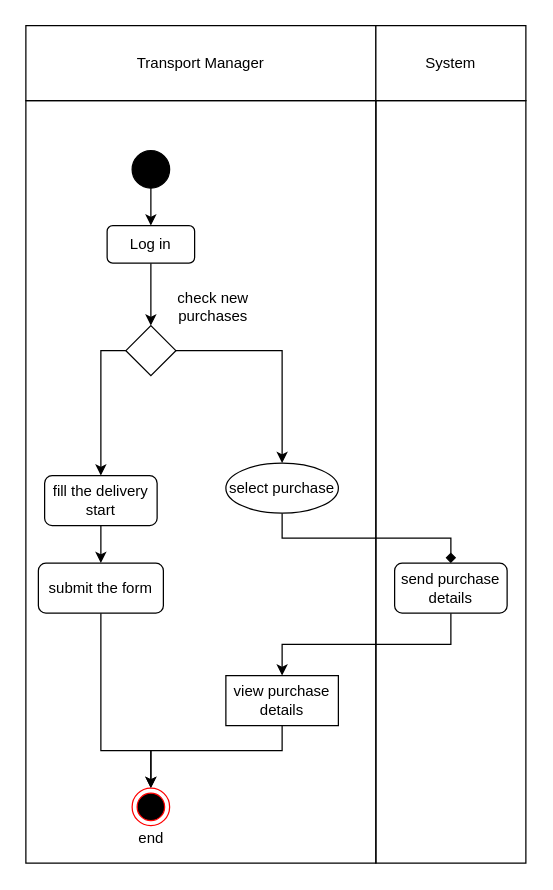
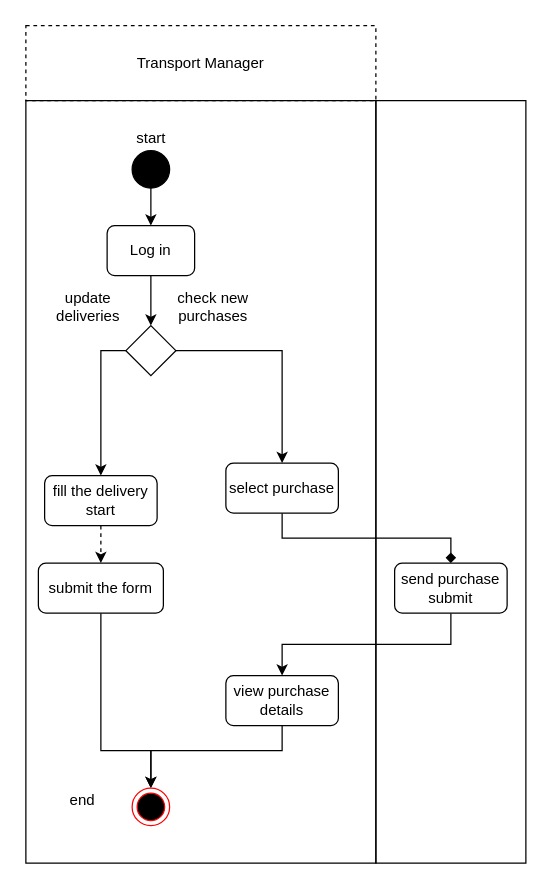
- <mxCell id="2" value="Transport Manager" style="rounded=0;whiteSpace=wrap;html=1;" vertex="1" parent="1"><mxGeometry y="20" width="280" height="60" as="geometry" x="20" /></mxCell>
+ <mxCell id="2" value="Transport Manager" style="rounded=0;whiteSpace=wrap;html=1;dashed=1;" vertex="1" parent="1"><mxGeometry y="20" width="280" height="60" as="geometry" x="20" /></mxCell>
- <mxCell id="21" value="System" style="rounded=0;whiteSpace=wrap;html=1;" vertex="1" parent="1"><mxGeometry x="300" y="20" width="120" height="60" as="geometry" /></mxCell>
+ <mxCell id="5" value="start" style="text;html=1;align=center;verticalAlign=middle;resizable=0;points=[];autosize=1;strokeColor=none;fillColor=none;" vertex="1" parent="1"><mxGeometry x="100" y="100" width="40" height="20" as="geometry" /></mxCell>
- <mxCell id="7" value="Log in" style="rounded=1;whiteSpace=wrap;html=1;fillColor=#FFFFFF;" vertex="1" parent="1"><mxGeometry x="85" y="180" width="70" height="30" as="geometry" /></mxCell>
+ <mxCell id="7" value="Log in" style="rounded=1;whiteSpace=wrap;html=1;fillColor=#FFFFFF;" vertex="1" parent="1"><mxGeometry x="85" y="180" width="70" height="40" as="geometry" /></mxCell>
+ <mxCell id="10" value="update deliveries" style="text;html=1;strokeColor=none;fillColor=none;align=center;verticalAlign=middle;whiteSpace=wrap;rounded=0;" vertex="1" parent="1"><mxGeometry x="40" y="230" width="60" height="30" as="geometry" /></mxCell>
- <mxCell id="18" value="select purchase" style="ellipse;whiteSpace=wrap;html=1;fillColor=#FFFFFF;" vertex="1" parent="1"><mxGeometry x="180" y="370" width="90" height="40" as="geometry" /></mxCell>
+ <mxCell id="18" value="select purchase" style="rounded=1;whiteSpace=wrap;html=1;fillColor=#FFFFFF;" vertex="1" parent="1"><mxGeometry x="180" y="370" width="90" height="40" as="geometry" /></mxCell>
- <mxCell id="8" style="edgeStyle=orthogonalEdgeStyle;rounded=0;orthogonalLoop=1;jettySize=auto;html=1;exitX=0.5;exitY=1;exitDx=0;exitDy=0;entryX=0.5;entryY=0;entryDx=0;entryDy=0;" edge="1" parent="1" source="9" target="16"><mxGeometry relative="1" as="geometry" /></mxCell>
+ <mxCell id="8" style="edgeStyle=orthogonalEdgeStyle;rounded=0;orthogonalLoop=1;jettySize=auto;html=1;exitX=0.5;exitY=1;exitDx=0;exitDy=0;entryX=0.5;entryY=0;entryDx=0;entryDy=0;dashed=1;" edge="1" parent="1" source="9" target="16"><mxGeometry relative="1" as="geometry" /></mxCell>
- <mxCell id="20" value="send purchase details" style="rounded=1;whiteSpace=wrap;html=1;fillColor=#FFFFFF;" vertex="1" parent="1"><mxGeometry x="315" y="450" width="90" height="40" as="geometry" /></mxCell>
+ <mxCell id="20" value="send purchase submit" style="rounded=1;whiteSpace=wrap;html=1;fillColor=#FFFFFF;" vertex="1" parent="1"><mxGeometry x="315" y="450" width="90" height="40" as="geometry" /></mxCell>
- <mxCell id="23" value="view purchase details" style="whiteSpace=wrap;html=1;fillColor=#FFFFFF;rounded=0;" vertex="1" parent="1"><mxGeometry x="180" y="540" width="90" height="40" as="geometry" /></mxCell>
+ <mxCell id="23" value="view purchase details" style="rounded=1;whiteSpace=wrap;html=1;fillColor=#FFFFFF;" vertex="1" parent="1"><mxGeometry x="180" y="540" width="90" height="40" as="geometry" /></mxCell>
- <mxCell id="25" value="end" style="text;html=1;align=center;verticalAlign=middle;resizable=0;points=[];autosize=1;strokeColor=none;fillColor=none;" vertex="1" parent="1"><mxGeometry x="100" y="660" width="40" height="20" as="geometry" /></mxCell>
+ <mxCell id="25" value="end" style="text;html=1;align=center;verticalAlign=middle;resizable=0;points=[];autosize=1;strokeColor=none;fillColor=none;" vertex="1" parent="1"><mxGeometry x="45" y="630" width="40" height="20" as="geometry" /></mxCell>
